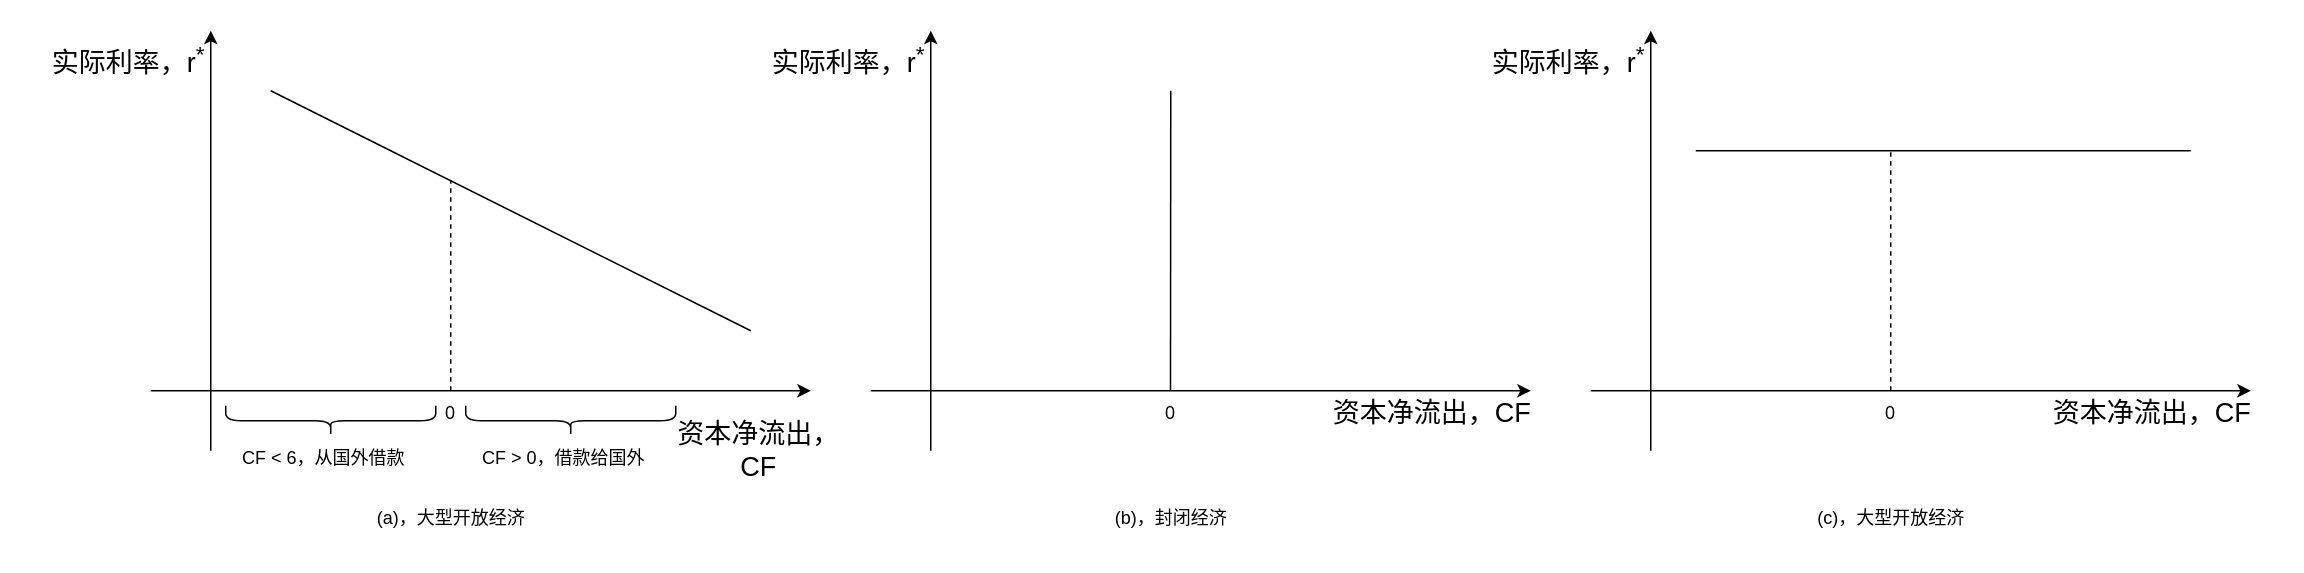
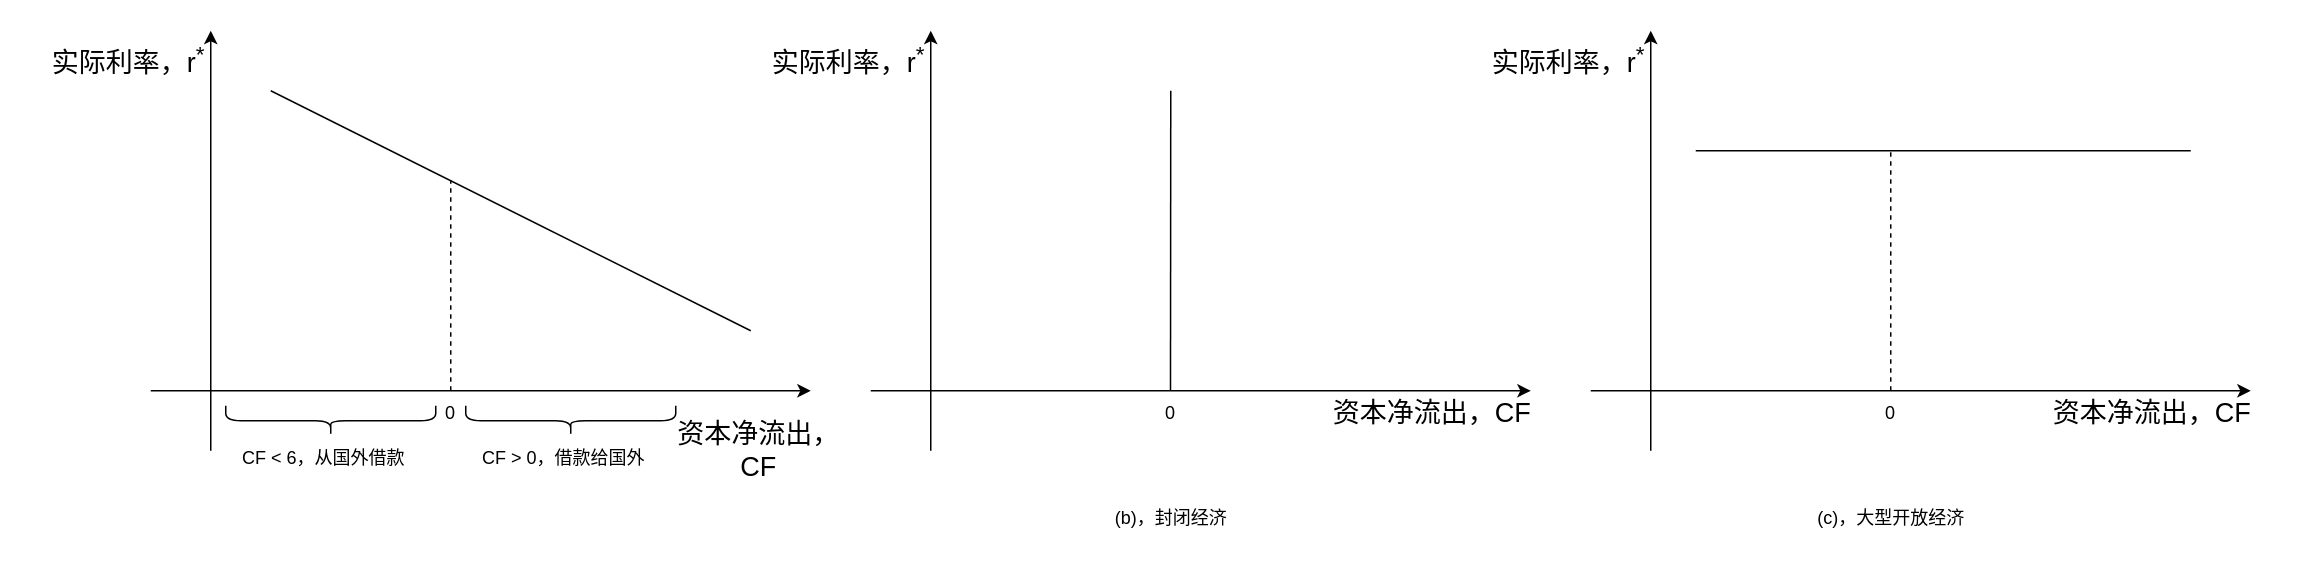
- <mxCell id="26" value="(a)，大型开放经济" style="text;html=1;align=center;verticalAlign=middle;resizable=0;points=[];autosize=1;strokeColor=none;fillColor=none;" vertex="1" parent="1"><mxGeometry x="240" y="330" width="120" height="30" as="geometry" /></mxCell>
